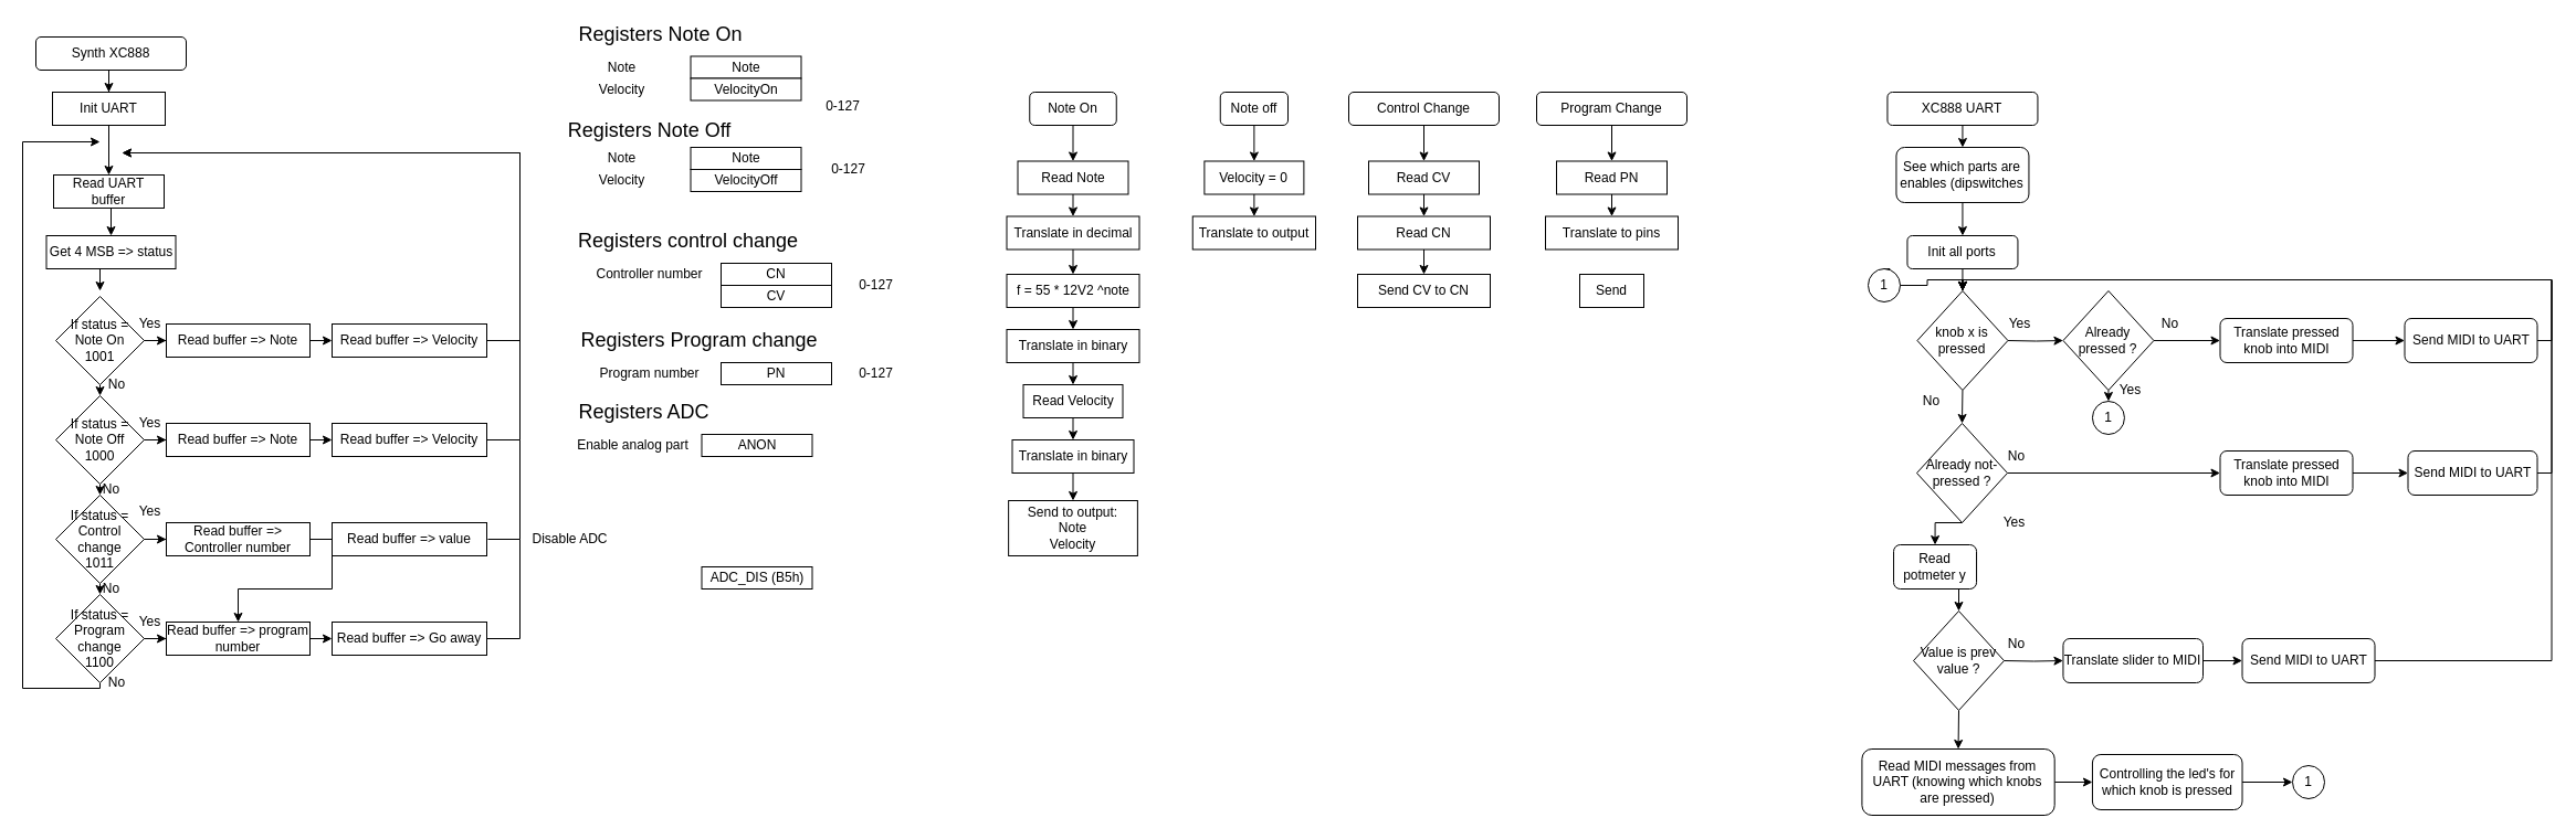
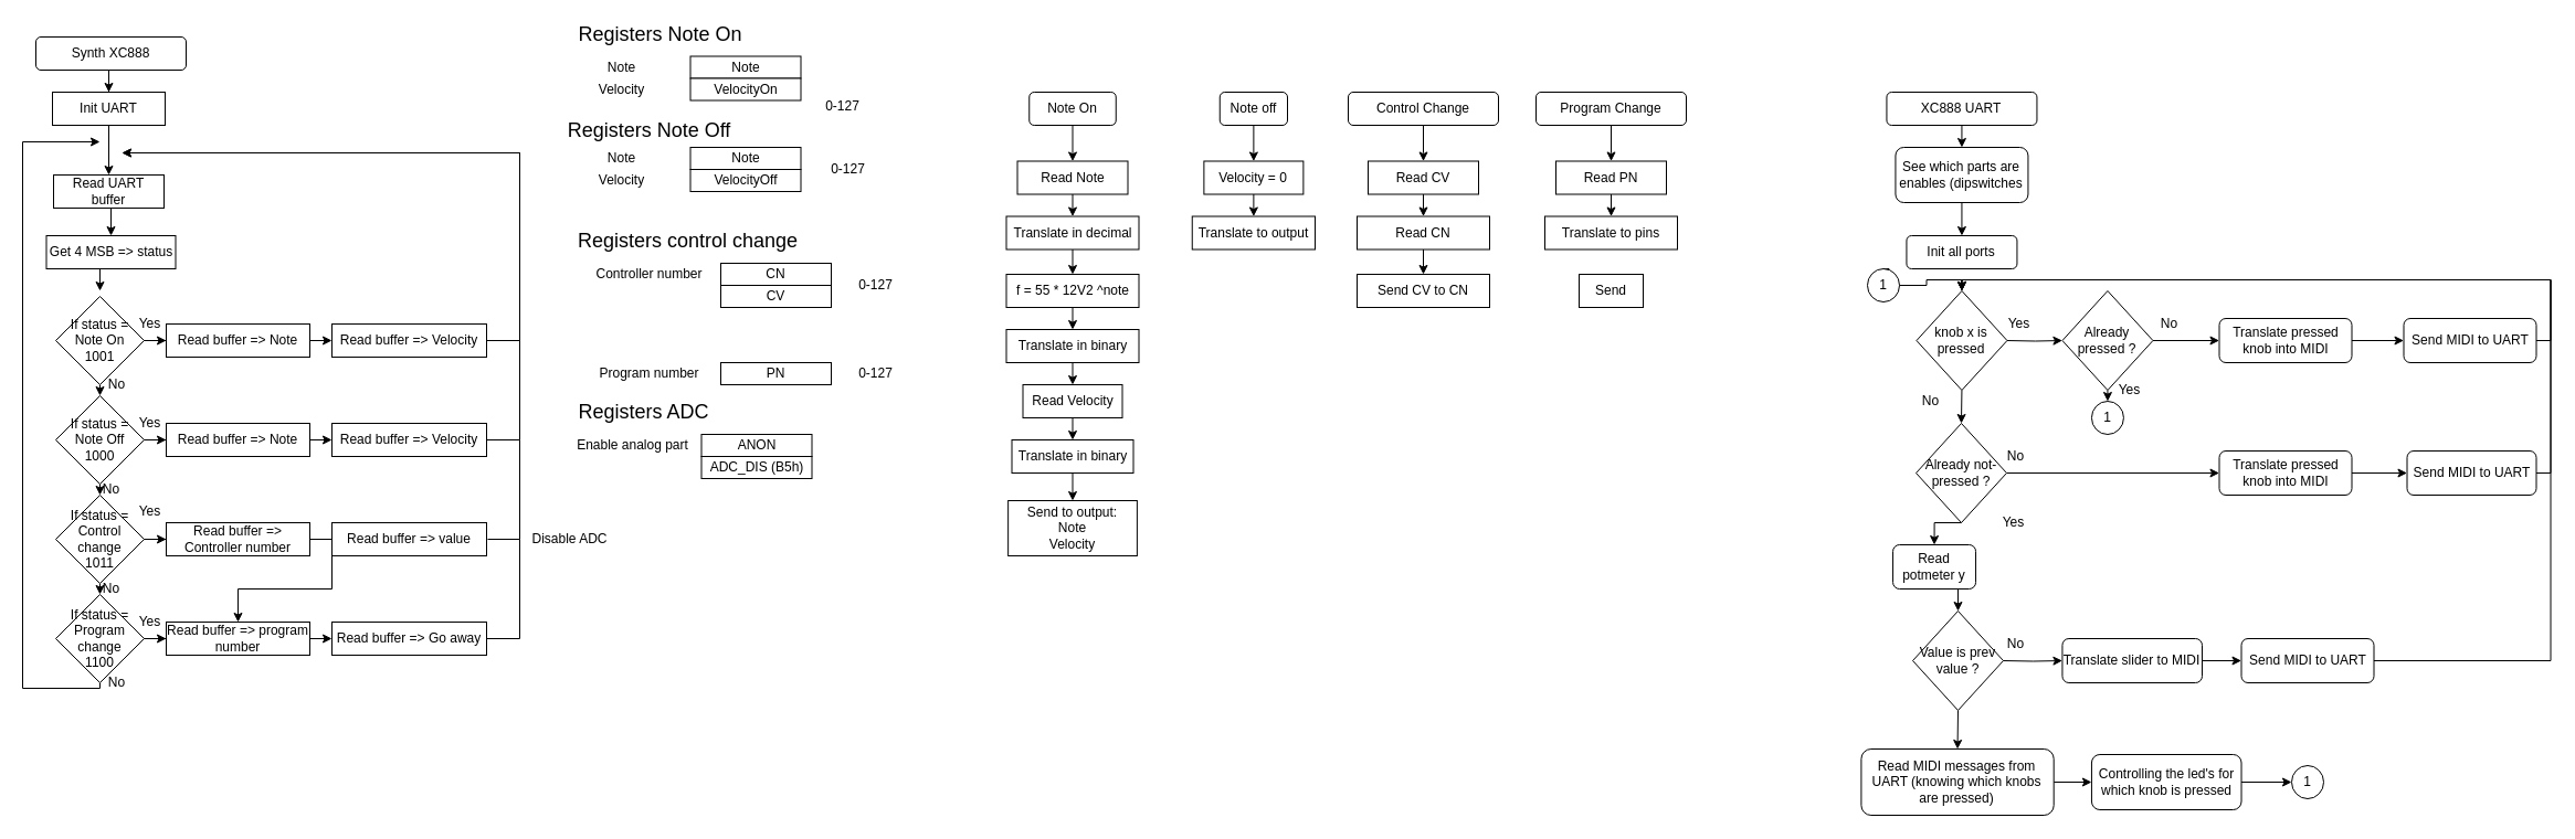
- <mxCell id="113" style="edgeStyle=orthogonalEdgeStyle;rounded=0;orthogonalLoop=1;jettySize=auto;html=1;exitX=0.5;exitY=1;exitDx=0;exitDy=0;entryX=0.5;entryY=0;entryDx=0;entryDy=0;" edge="1" parent="1" source="114" target="118"><mxGeometry relative="1" as="geometry" /></mxCell>
- <mxCell id="60" value="&lt;font style=&quot;font-size: 18px&quot;&gt;Registers Program change&lt;br&gt;&lt;/font&gt;" style="text;html=1;align=center;verticalAlign=middle;resizable=0;points=[];autosize=1;" parent="1" vertex="1"><mxGeometry x="517" y="298" width="230" height="20" as="geometry" /></mxCell>
- <mxCell id="108" value="ADC_DIS (B5h)" style="rounded=0;whiteSpace=wrap;html=1;" parent="1" vertex="1"><mxGeometry x="634.5" y="513" width="100" height="20" as="geometry" /></mxCell>
+ <mxCell id="108" value="ADC_DIS (B5h)" style="rounded=0;whiteSpace=wrap;html=1;" parent="1" vertex="1"><mxGeometry x="634.5" y="413" width="100" height="20" as="geometry" /></mxCell>
